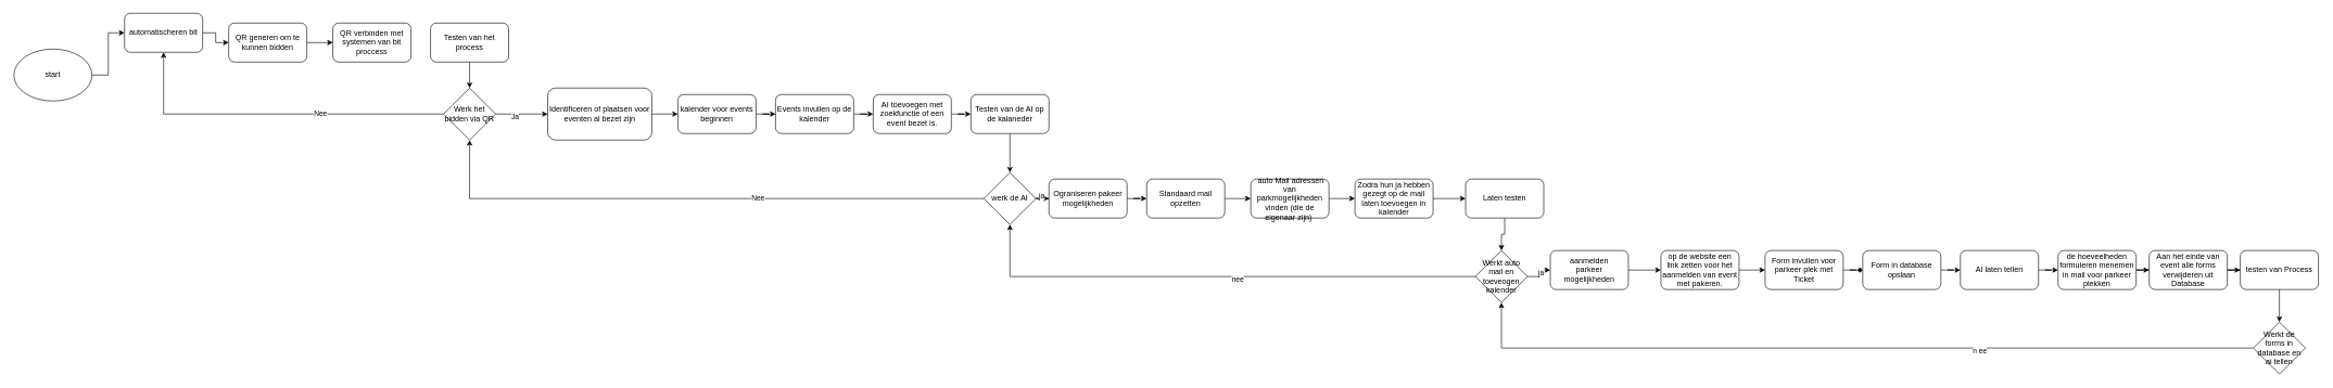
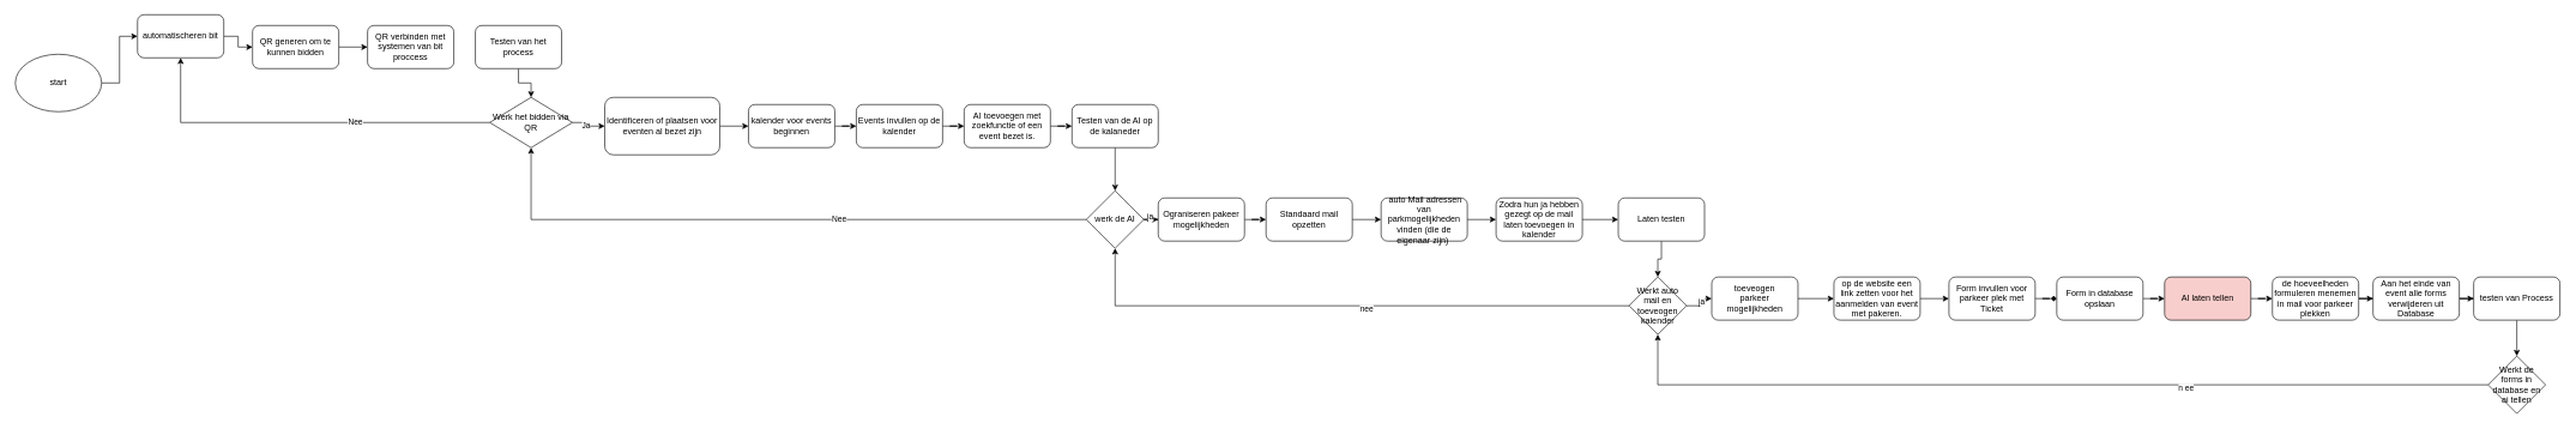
- <mxCell id="13" value="Werk het bidden via QR" style="rhombus;whiteSpace=wrap;html=1;" vertex="1" parent="1"><mxGeometry x="680" y="135" width="80" height="80" as="geometry" /></mxCell>
+ <mxCell id="13" value="Werk het bidden via QR" style="rhombus;whiteSpace=wrap;html=1;" vertex="1" parent="1"><mxGeometry x="680" y="135" width="115" height="70" as="geometry" /></mxCell>
- <mxCell id="48" value="aanmelden parkeer mogelijkheden" style="text;strokeColor=none;align=center;fillColor=none;html=1;verticalAlign=middle;whiteSpace=wrap;rounded=0;" vertex="1" parent="1"><mxGeometry x="2410" y="400" width="60" height="30" as="geometry" /></mxCell>
+ <mxCell id="48" value="toeveogen parkeer mogelijkheden" style="text;strokeColor=none;align=center;fillColor=none;html=1;verticalAlign=middle;whiteSpace=wrap;rounded=0;" vertex="1" parent="1"><mxGeometry x="2410" y="400" width="60" height="30" as="geometry" /></mxCell>
- <mxCell id="56" value="AI laten tellen" style="rounded=1;whiteSpace=wrap;html=1;" vertex="1" parent="1"><mxGeometry x="3010" y="385" width="120" height="60" as="geometry" /></mxCell>
+ <mxCell id="56" value="AI laten tellen" style="rounded=1;whiteSpace=wrap;html=1;fillColor=#f8cecc;" vertex="1" parent="1"><mxGeometry x="3010" y="385" width="120" height="60" as="geometry" /></mxCell>
